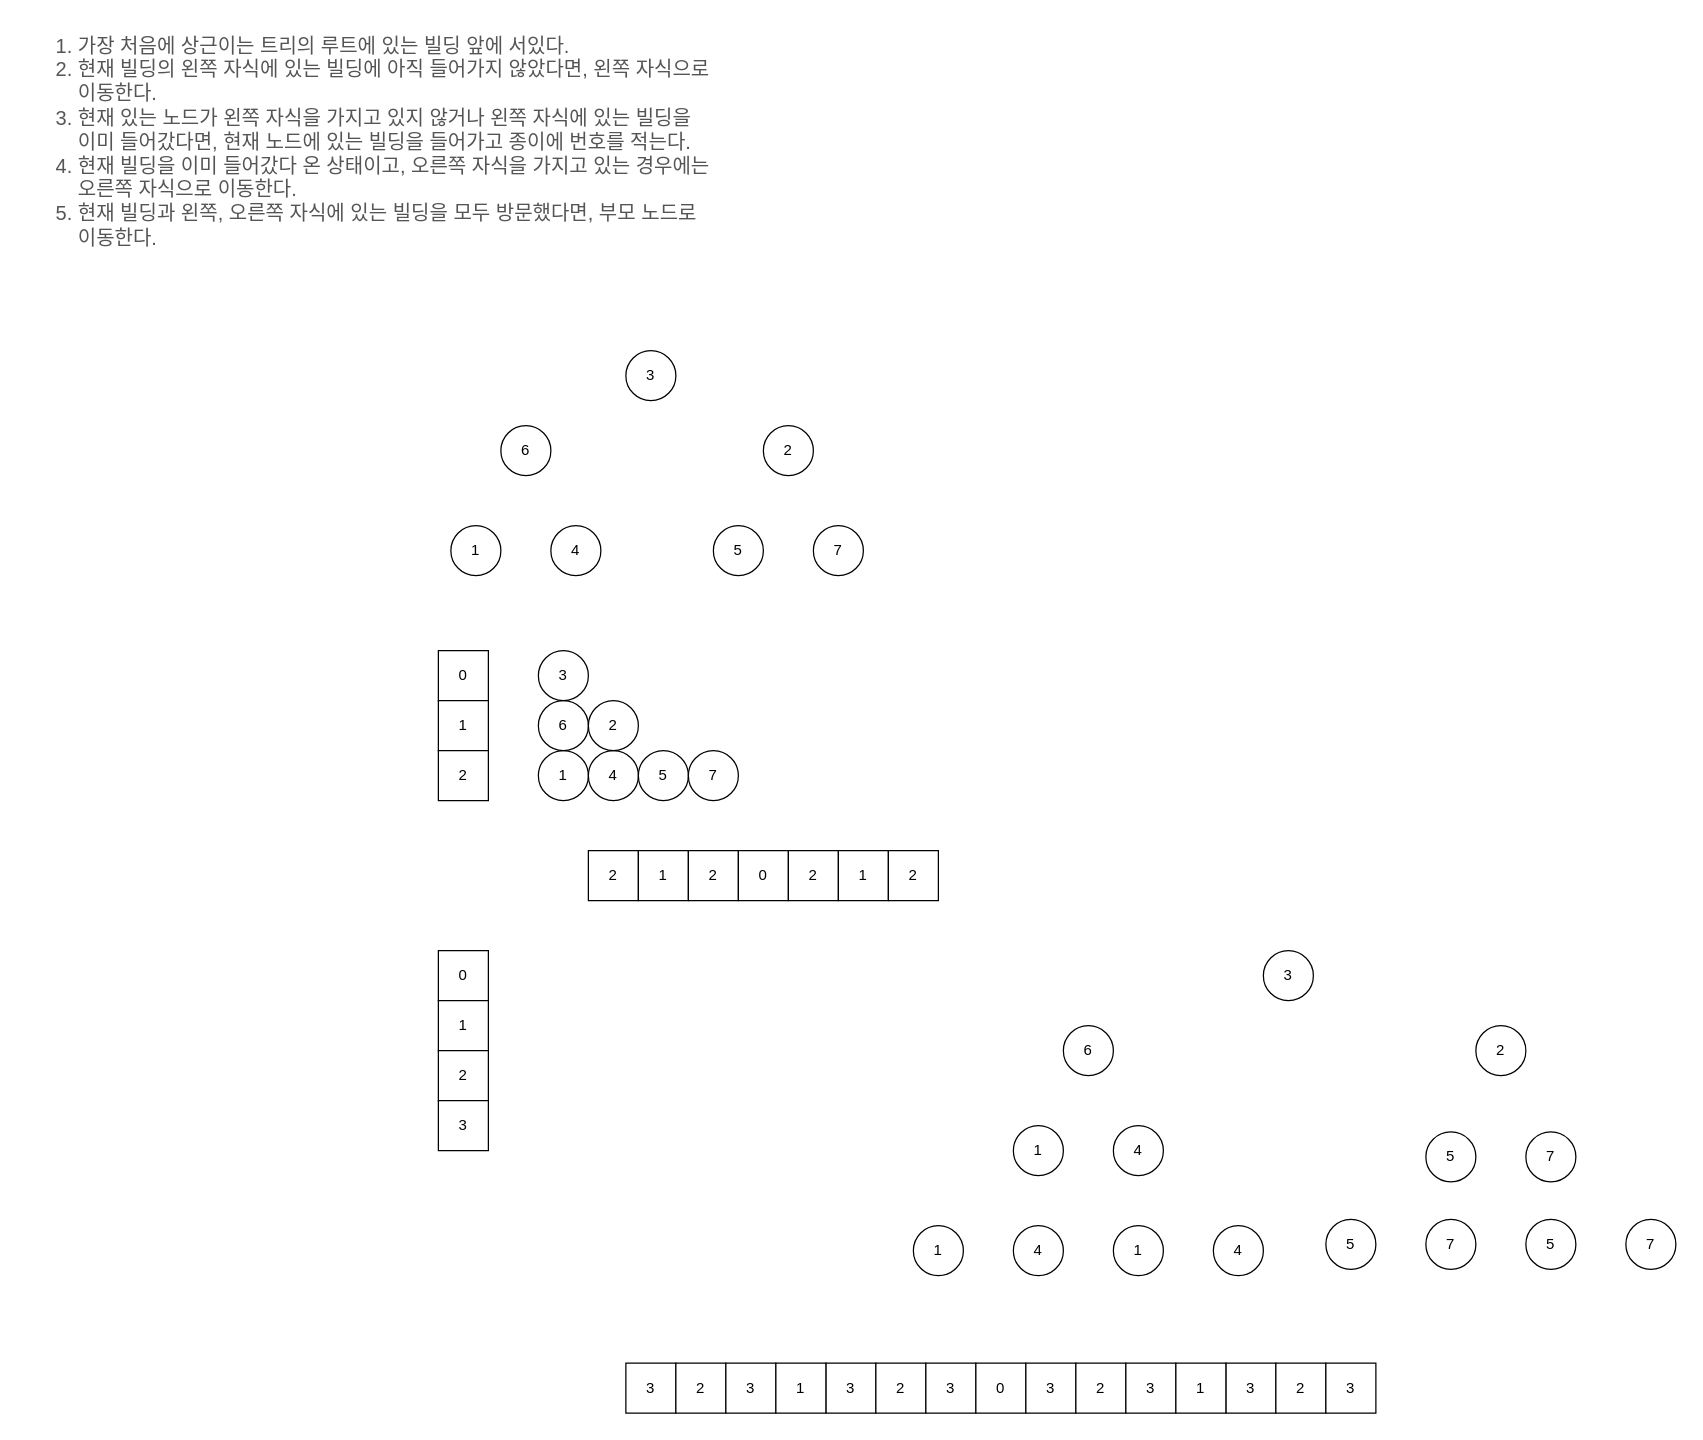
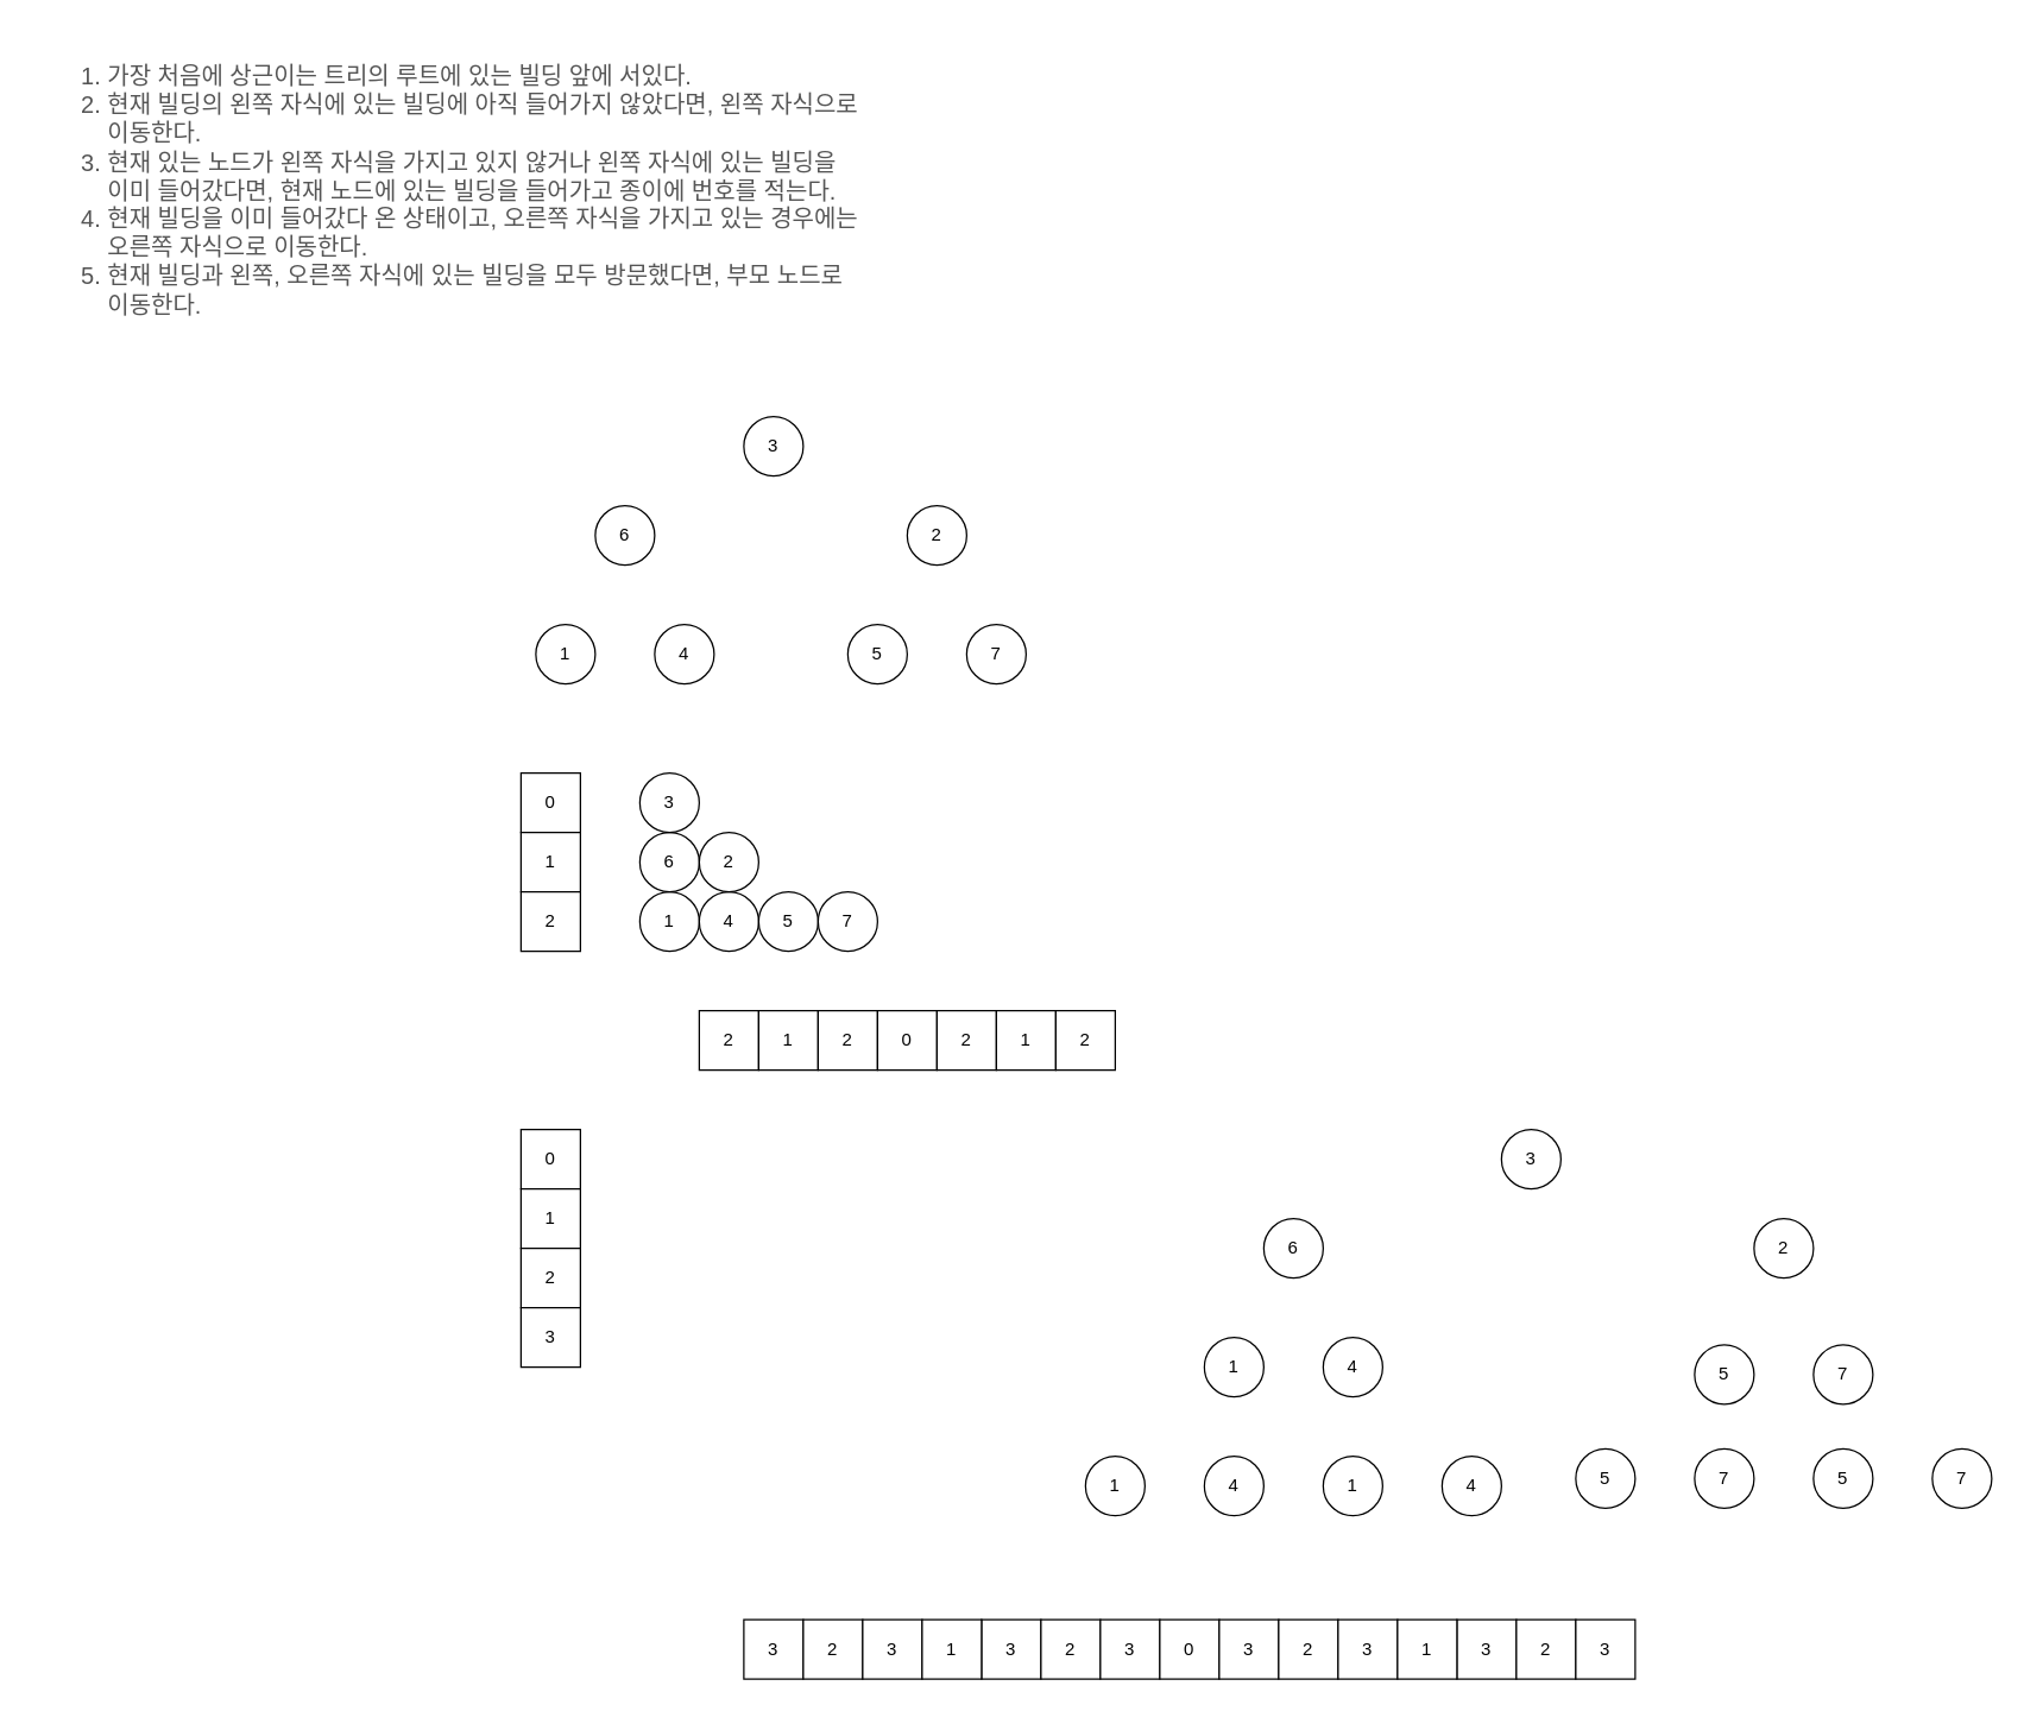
- <mxCell id="2" value="&lt;ol style=&quot;box-sizing: border-box; border-radius: 0px; margin-top: 0px; margin-bottom: 10px; color: rgb(51, 51, 51); font-size: medium; font-style: normal; font-weight: 400; letter-spacing: normal; text-indent: 0px; text-transform: none; word-spacing: 0px; background-color: rgb(255, 255, 255);&quot;&gt;&lt;li style=&quot;box-sizing: border-box ; border-radius: 0px ; color: rgb(85 , 85 , 85)&quot;&gt;가장 처음에 상근이는 트리의 루트에 있는 빌딩 앞에 서있다.&lt;/li&gt;&lt;li style=&quot;box-sizing: border-box ; border-radius: 0px ; color: rgb(85 , 85 , 85)&quot;&gt;현재 빌딩의 왼쪽 자식에 있는 빌딩에 아직 들어가지 않았다면, 왼쪽 자식으로 이동한다.&lt;/li&gt;&lt;li style=&quot;box-sizing: border-box ; border-radius: 0px ; color: rgb(85 , 85 , 85)&quot;&gt;현재 있는 노드가 왼쪽 자식을 가지고 있지 않거나 왼쪽 자식에 있는 빌딩을 이미 들어갔다면, 현재 노드에 있는 빌딩을 들어가고 종이에 번호를 적는다.&lt;/li&gt;&lt;li style=&quot;box-sizing: border-box ; border-radius: 0px ; color: rgb(85 , 85 , 85)&quot;&gt;현재 빌딩을 이미 들어갔다 온 상태이고, 오른쪽 자식을 가지고 있는 경우에는 오른쪽 자식으로 이동한다.&lt;/li&gt;&lt;li style=&quot;box-sizing: border-box ; border-radius: 0px ; color: rgb(85 , 85 , 85)&quot;&gt;현재 빌딩과 왼쪽, 오른쪽 자식에 있는 빌딩을 모두 방문했다면, 부모 노드로 이동한다.&lt;/li&gt;&lt;/ol&gt;" style="text;whiteSpace=wrap;html=1;" vertex="1" parent="1"><mxGeometry x="20" y="20" width="550" height="170" as="geometry" /></mxCell>
+ <mxCell id="2" value="&lt;ol style=&quot;box-sizing: border-box; border-radius: 0px; margin-top: 0px; margin-bottom: 10px; color: rgb(51, 51, 51); font-size: medium; font-style: normal; font-weight: 400; letter-spacing: normal; text-indent: 0px; text-transform: none; word-spacing: 0px; background-color: rgb(255, 255, 255);&quot;&gt;&lt;li style=&quot;box-sizing: border-box ; border-radius: 0px ; color: rgb(85 , 85 , 85)&quot;&gt;가장 처음에 상근이는 트리의 루트에 있는 빌딩 앞에 서있다.&lt;/li&gt;&lt;li style=&quot;box-sizing: border-box ; border-radius: 0px ; color: rgb(85 , 85 , 85)&quot;&gt;현재 빌딩의 왼쪽 자식에 있는 빌딩에 아직 들어가지 않았다면, 왼쪽 자식으로 이동한다.&lt;/li&gt;&lt;li style=&quot;box-sizing: border-box ; border-radius: 0px ; color: rgb(85 , 85 , 85)&quot;&gt;현재 있는 노드가 왼쪽 자식을 가지고 있지 않거나 왼쪽 자식에 있는 빌딩을 이미 들어갔다면, 현재 노드에 있는 빌딩을 들어가고 종이에 번호를 적는다.&lt;/li&gt;&lt;li style=&quot;box-sizing: border-box ; border-radius: 0px ; color: rgb(85 , 85 , 85)&quot;&gt;현재 빌딩을 이미 들어갔다 온 상태이고, 오른쪽 자식을 가지고 있는 경우에는 오른쪽 자식으로 이동한다.&lt;/li&gt;&lt;li style=&quot;box-sizing: border-box ; border-radius: 0px ; color: rgb(85 , 85 , 85)&quot;&gt;현재 빌딩과 왼쪽, 오른쪽 자식에 있는 빌딩을 모두 방문했다면, 부모 노드로 이동한다.&lt;/li&gt;&lt;/ol&gt;" style="text;whiteSpace=wrap;html=1;" vertex="1" parent="1"><mxGeometry x="30" y="35" width="550" height="170" as="geometry" /></mxCell>
